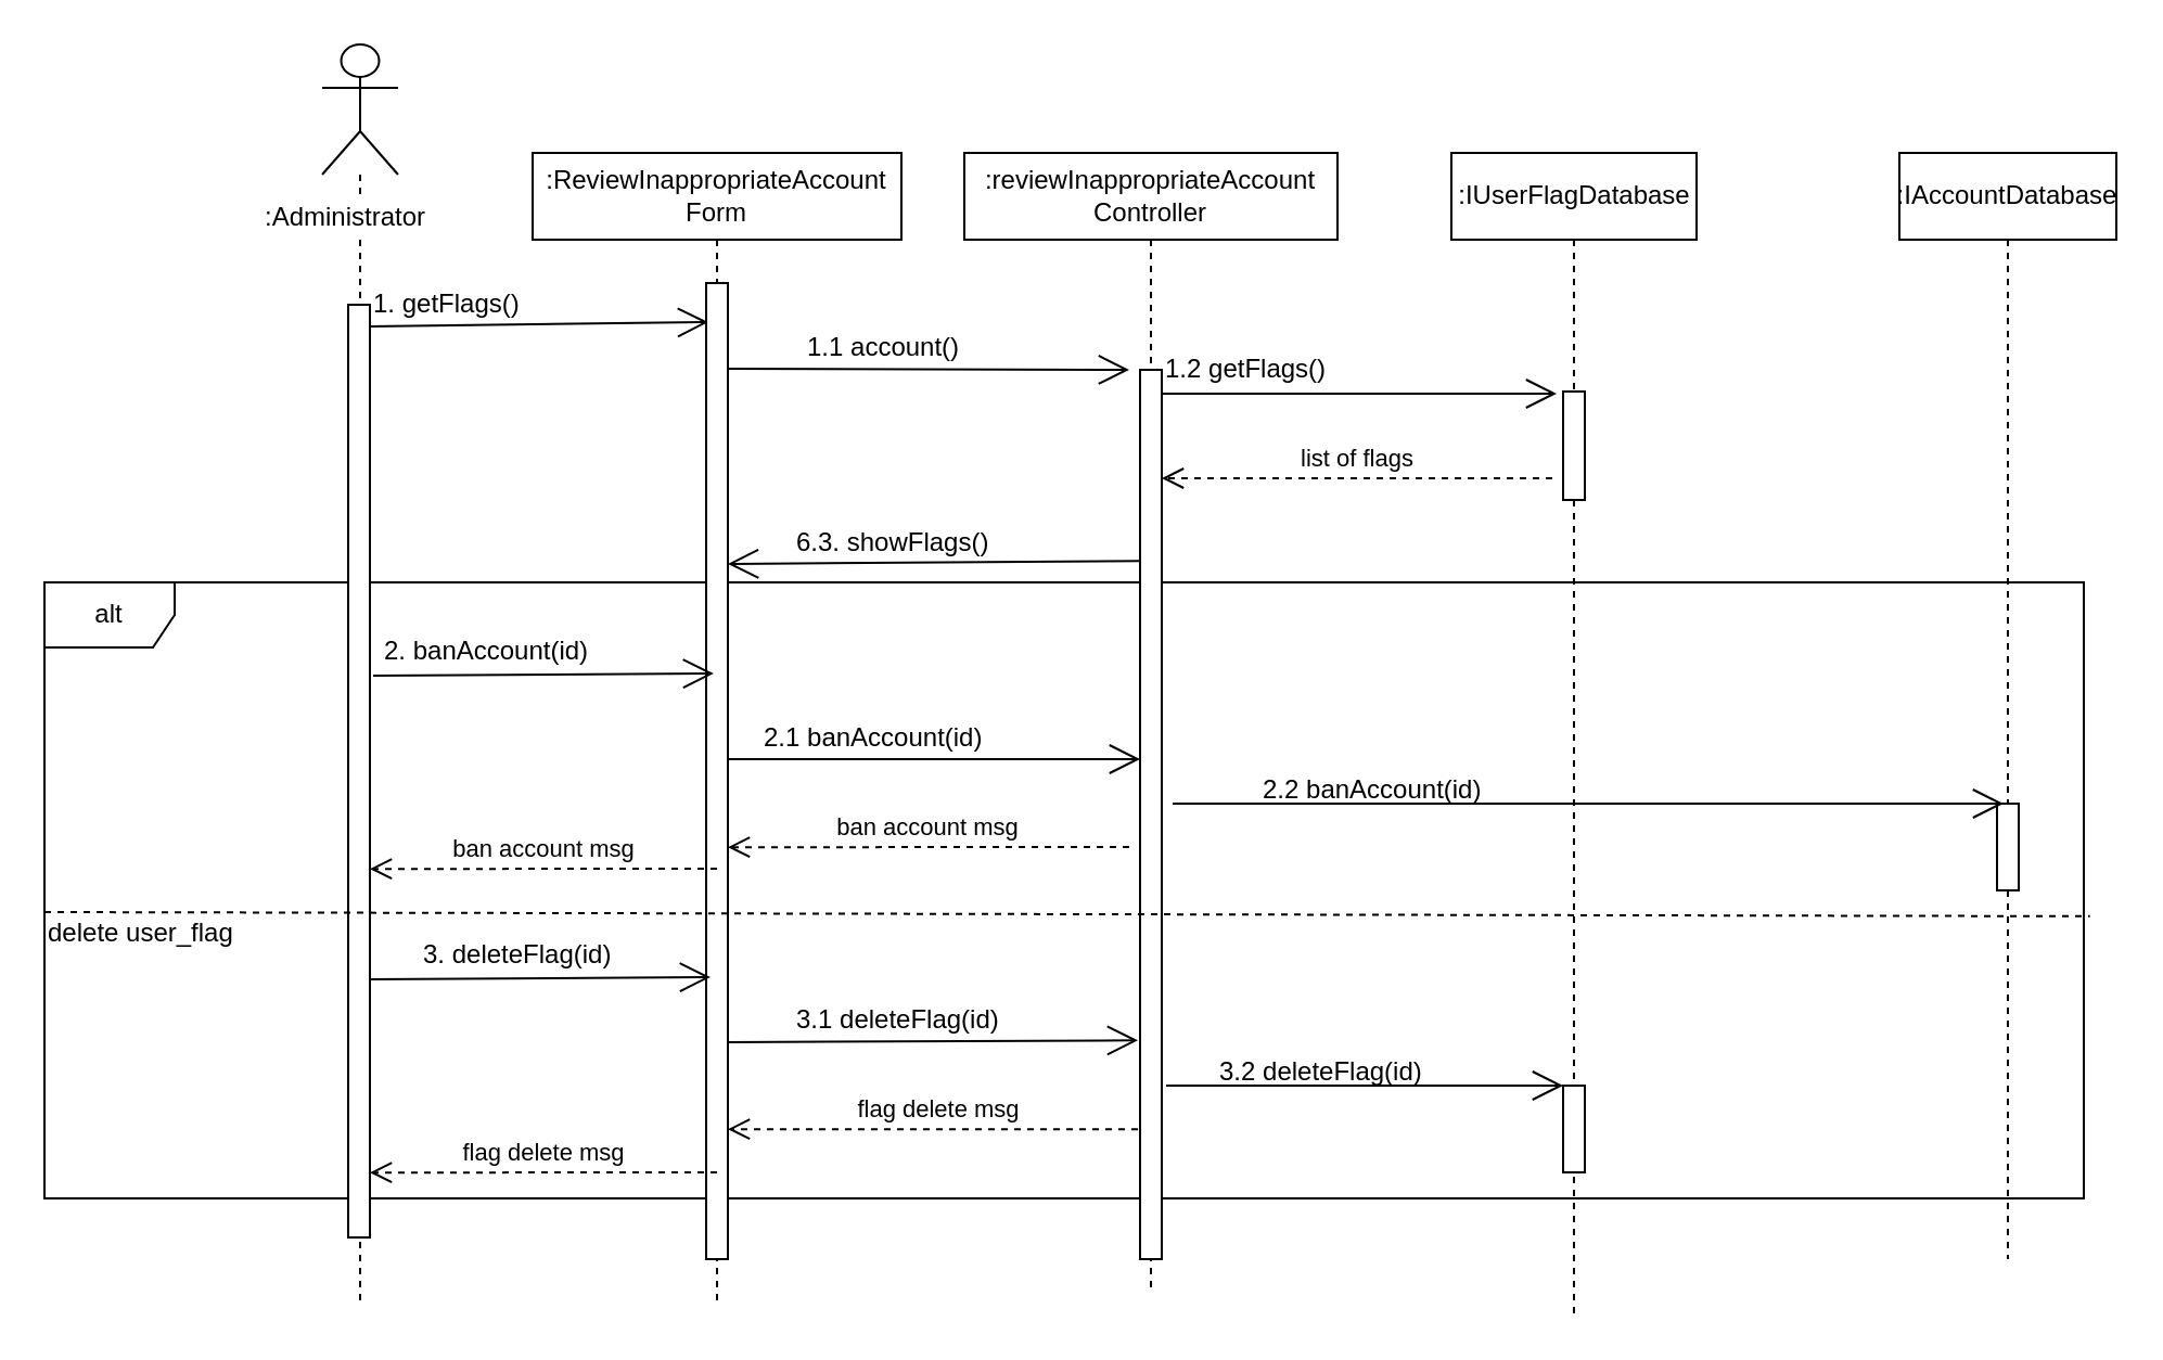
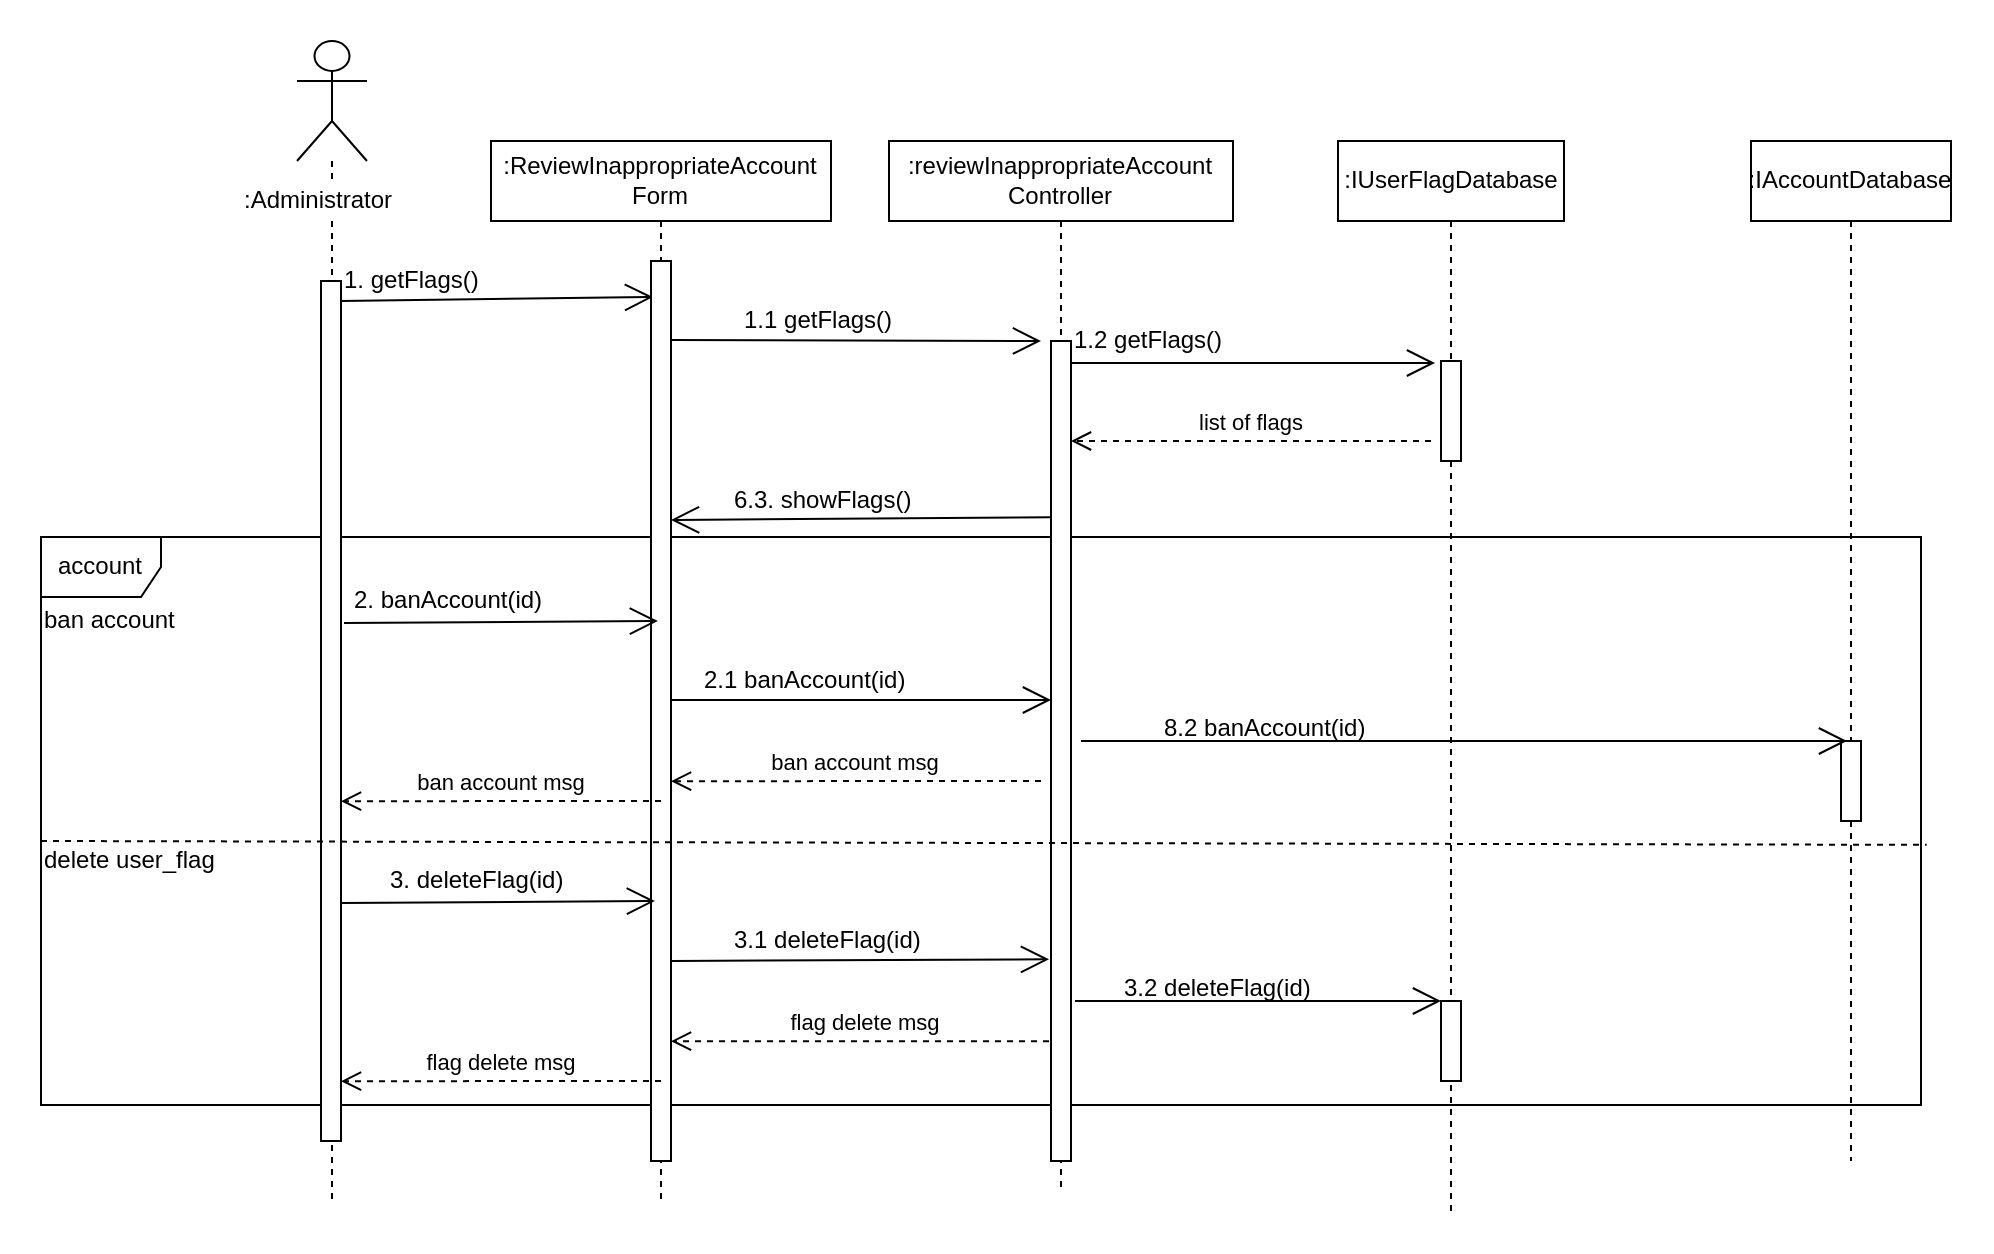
- <mxCell id="14" value="1.1 account()" style="text;html=1;resizable=0;points=[];autosize=1;align=left;verticalAlign=top;spacingTop=-4;" vertex="1" parent="1"><mxGeometry x="370" y="150" width="90" height="20" as="geometry" /></mxCell>
+ <mxCell id="14" value="1.1 getFlags()" style="text;html=1;resizable=0;points=[];autosize=1;align=left;verticalAlign=top;spacingTop=-4;" vertex="1" parent="1"><mxGeometry x="370" y="150" width="90" height="20" as="geometry" /></mxCell>
- <mxCell id="7" value="alt" style="shape=umlFrame;whiteSpace=wrap;html=1;fillColor=#ffffff;" vertex="1" parent="1"><mxGeometry x="20" y="268" width="940" height="284" as="geometry" /></mxCell>
+ <mxCell id="7" value="account" style="shape=umlFrame;whiteSpace=wrap;html=1;fillColor=#ffffff;" vertex="1" parent="1"><mxGeometry x="20" y="268" width="940" height="284" as="geometry" /></mxCell>
+ <mxCell id="40" value="ban account" style="text;html=1;resizable=0;points=[];autosize=1;align=left;verticalAlign=top;spacingTop=-4;" vertex="1" parent="1"><mxGeometry x="20" y="300" width="80" height="20" as="geometry" /></mxCell>
- <mxCell id="37" value="2.2 banAccount(id)" style="text;html=1;" vertex="1" parent="1"><mxGeometry x="580" y="350" width="200" height="30" as="geometry" /></mxCell>
+ <mxCell id="37" value="8.2 banAccount(id)" style="text;html=1;" vertex="1" parent="1"><mxGeometry x="580" y="350" width="200" height="30" as="geometry" /></mxCell>
